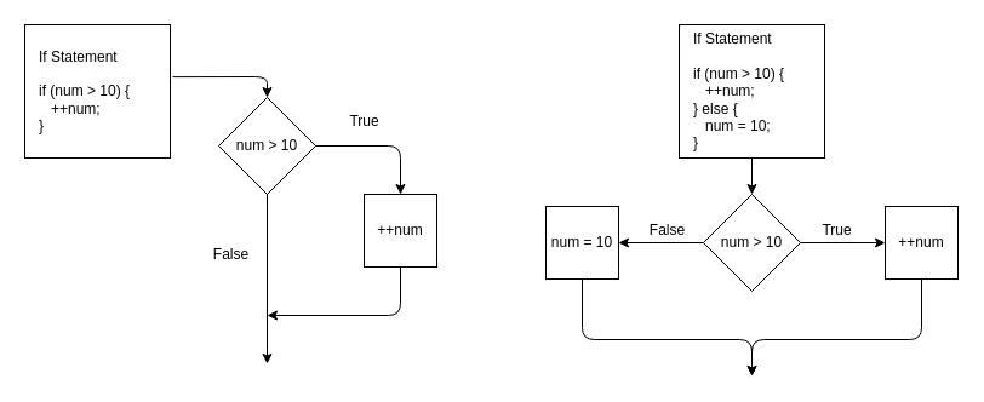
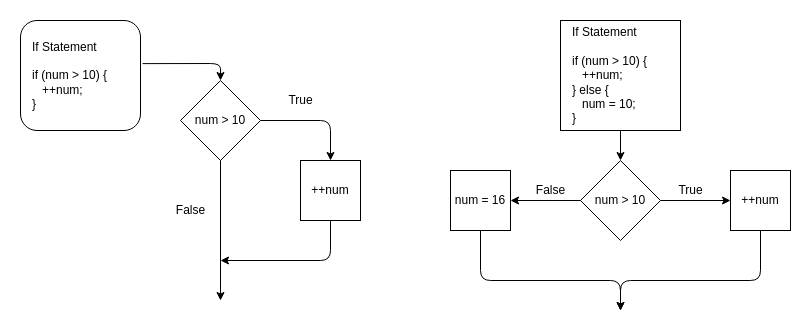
- <mxCell id="2" value="&amp;nbsp; &amp;nbsp;If Statement&lt;br&gt;&lt;br&gt;&amp;nbsp; &amp;nbsp;if (num &amp;gt; 10) {&lt;br&gt;&amp;nbsp; &amp;nbsp; &amp;nbsp; ++num;&lt;br&gt;&amp;nbsp; &amp;nbsp;}" style="rounded=0;whiteSpace=wrap;html=1;align=left;" vertex="1" parent="1"><mxGeometry x="20" y="20" width="120" height="110" as="geometry" /></mxCell>
+ <mxCell id="2" value="&amp;nbsp; &amp;nbsp;If Statement&lt;br&gt;&lt;br&gt;&amp;nbsp; &amp;nbsp;if (num &amp;gt; 10) {&lt;br&gt;&amp;nbsp; &amp;nbsp; &amp;nbsp; ++num;&lt;br&gt;&amp;nbsp; &amp;nbsp;}" style="whiteSpace=wrap;html=1;align=left;rounded=1;" vertex="1" parent="1"><mxGeometry x="20" y="20" width="120" height="110" as="geometry" /></mxCell>
- <mxCell id="19" value="num = 10" style="whiteSpace=wrap;html=1;aspect=fixed;" vertex="1" parent="1"><mxGeometry x="450" y="170" width="60" height="60" as="geometry" /></mxCell>
+ <mxCell id="19" value="num = 16" style="whiteSpace=wrap;html=1;aspect=fixed;" vertex="1" parent="1"><mxGeometry x="450" y="170" width="60" height="60" as="geometry" /></mxCell>
